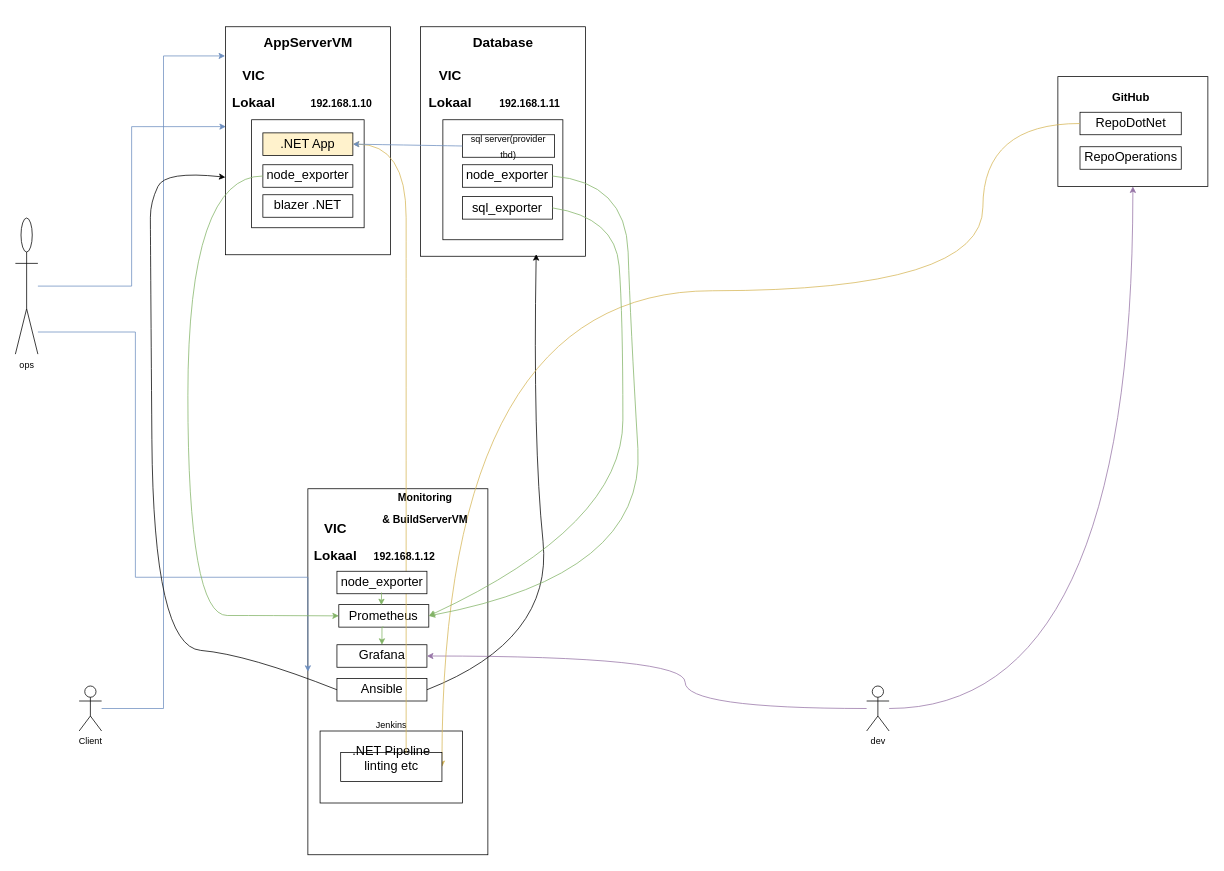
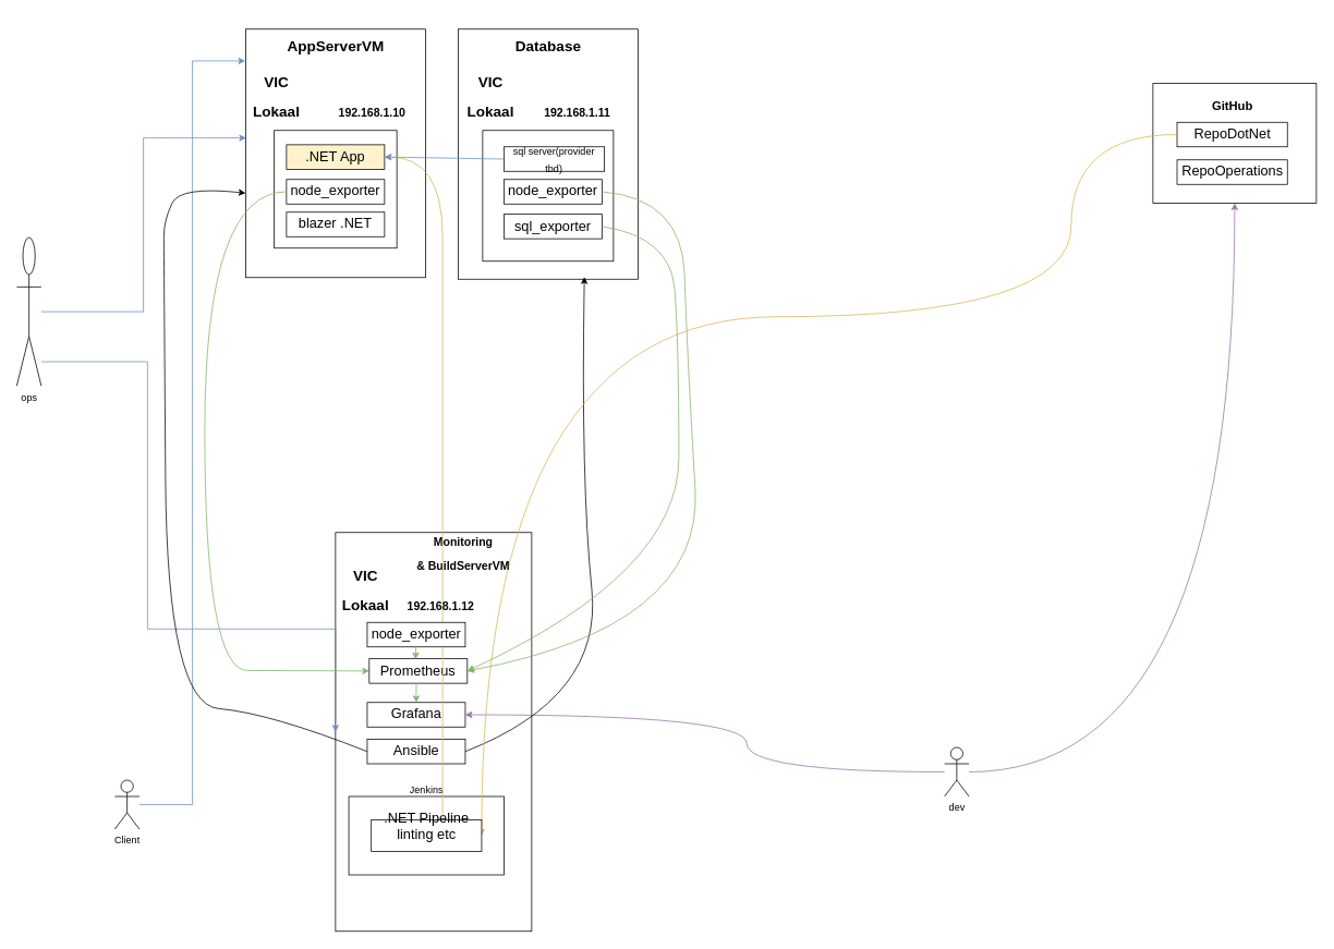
- <mxCell id="16" value="Client" style="shape=umlActor;verticalLabelPosition=bottom;verticalAlign=top;html=1;outlineConnect=0;fontSize=12;" vertex="1" parent="1"><mxGeometry x="105" y="914" width="30" height="60" as="geometry" /></mxCell>
+ <mxCell id="16" value="Client" style="shape=umlActor;verticalLabelPosition=bottom;verticalAlign=top;html=1;outlineConnect=0;fontSize=12;" vertex="1" parent="1"><mxGeometry x="140" y="954" width="30" height="60" as="geometry" /></mxCell>
